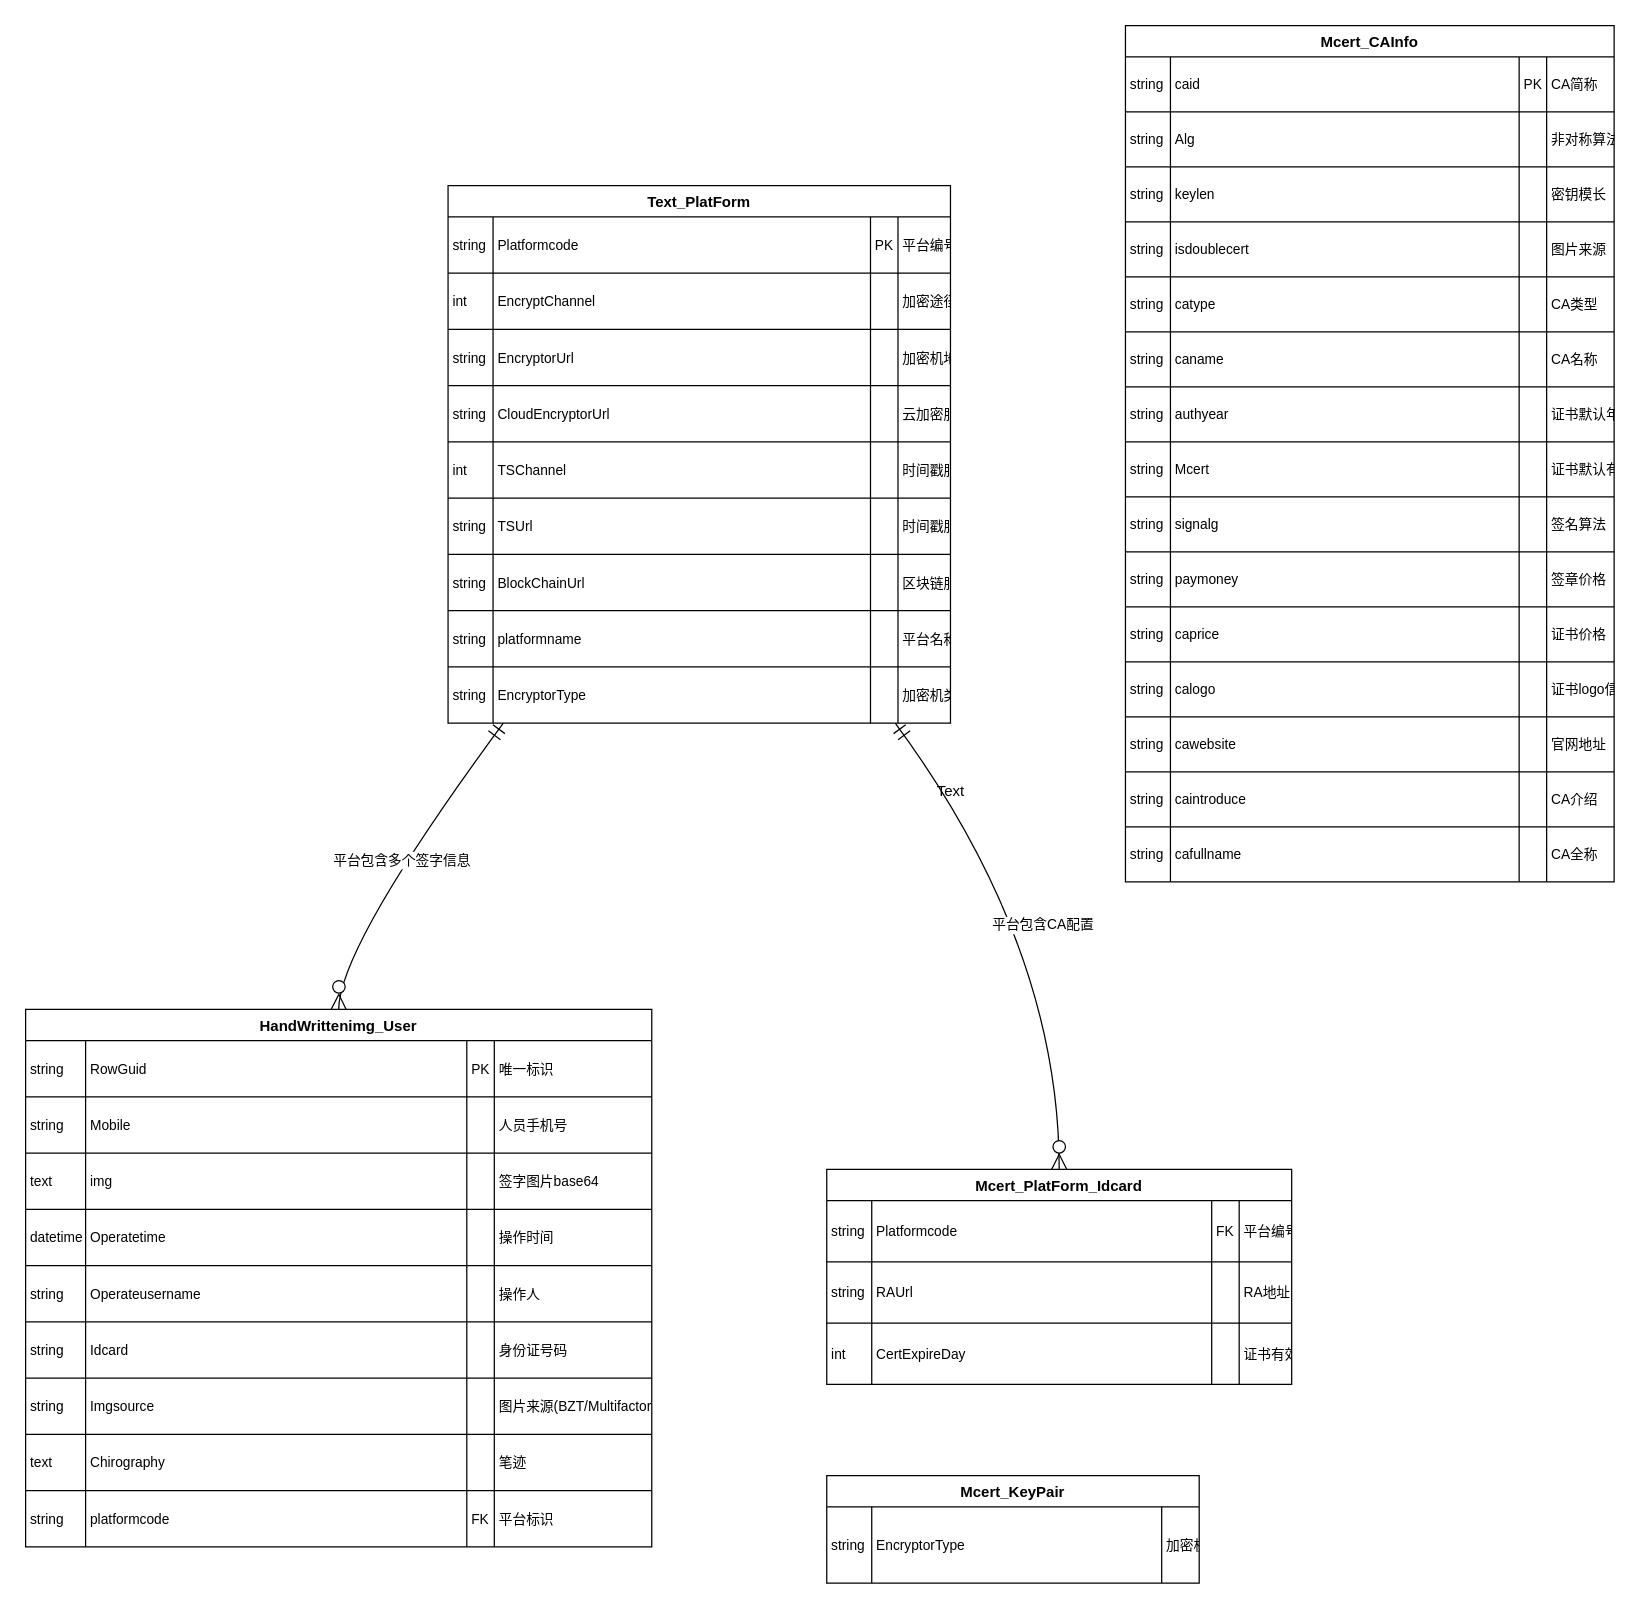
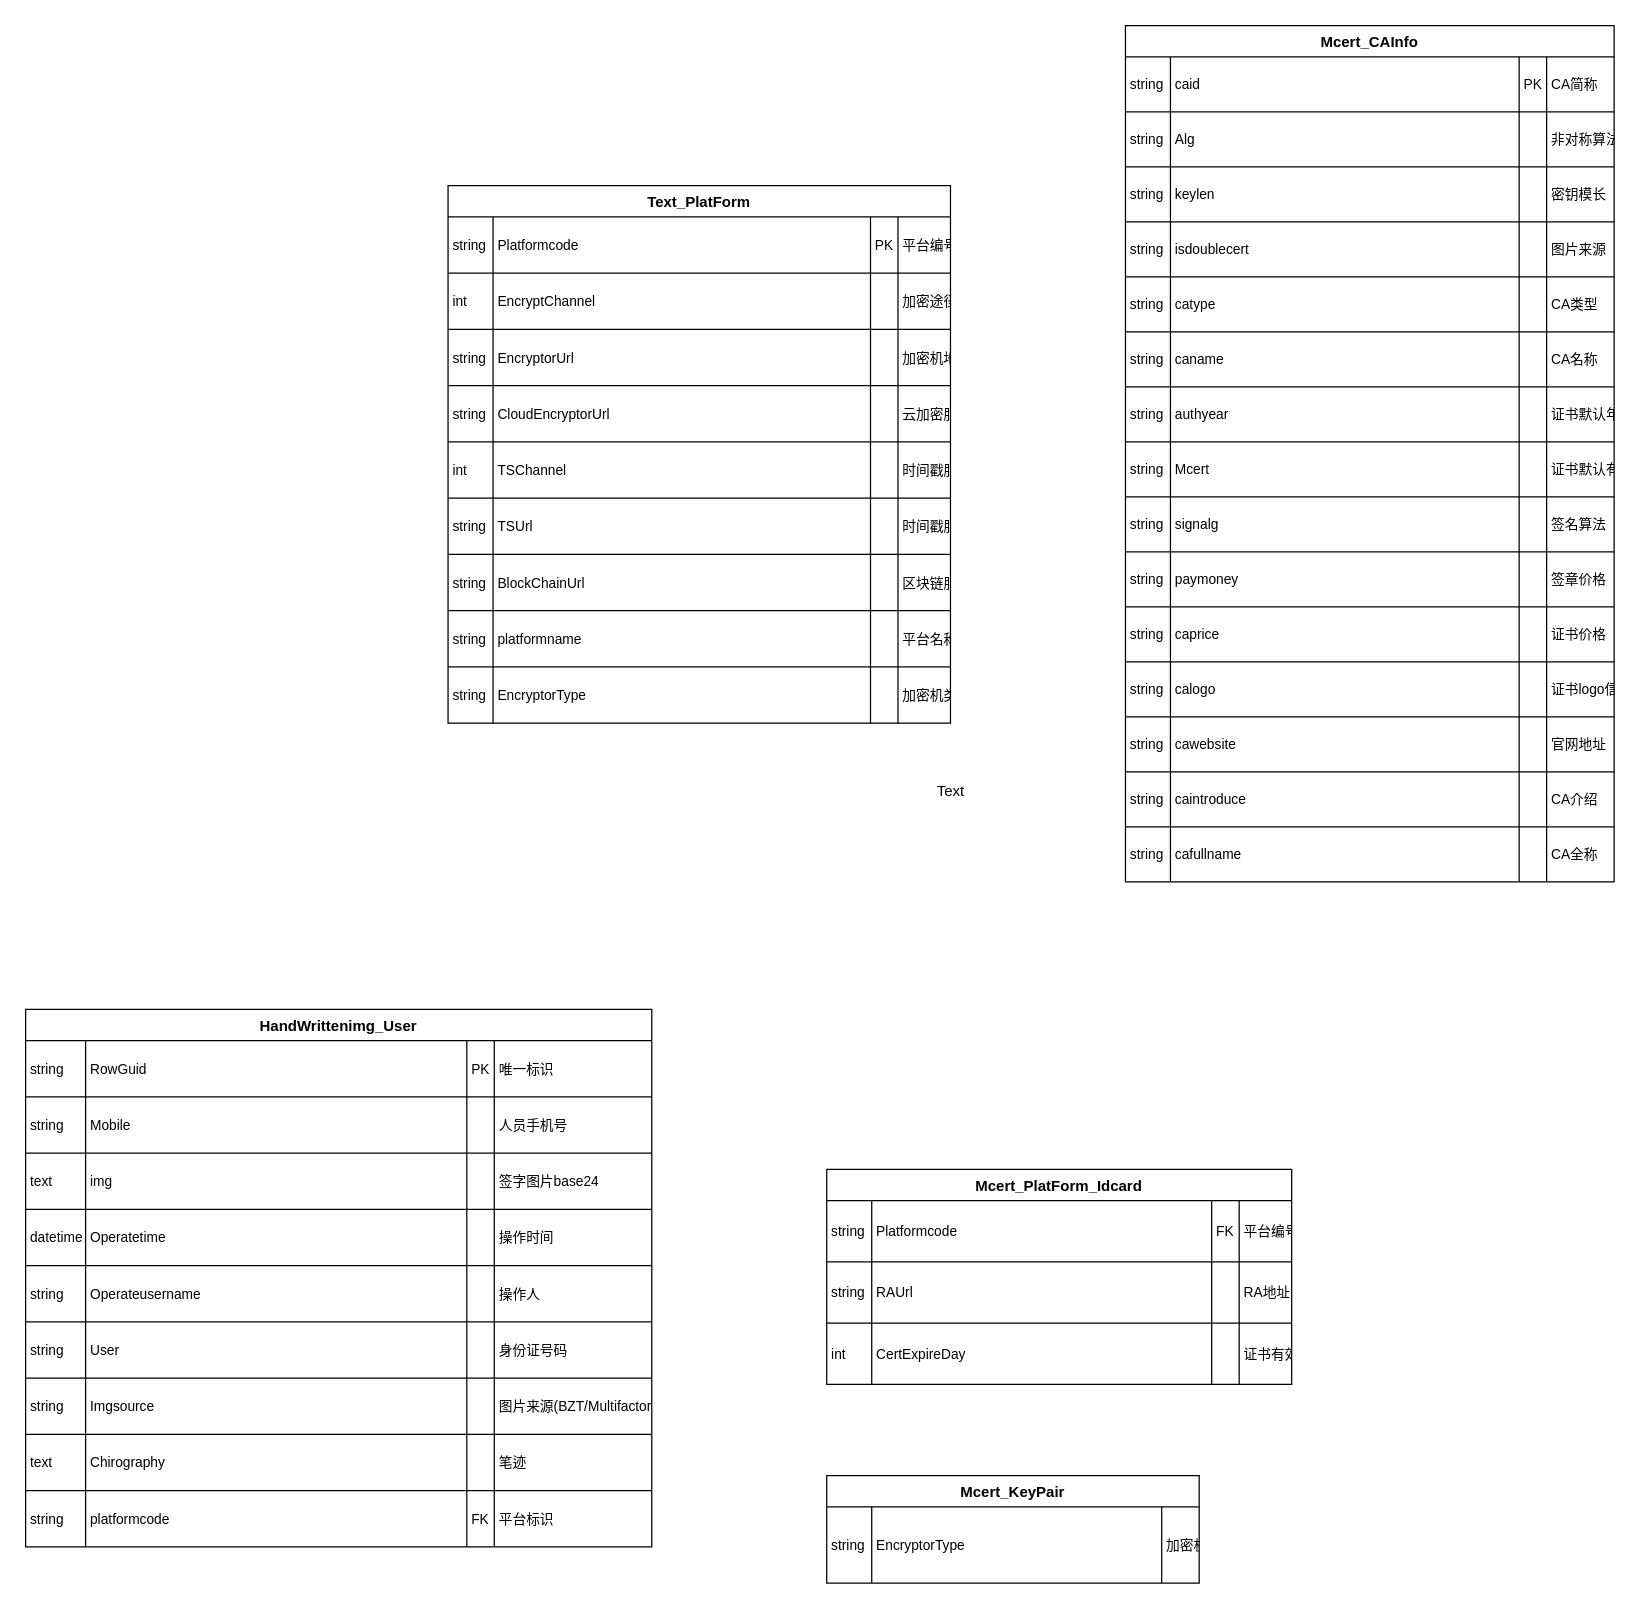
- <mxCell id="191" value="平台包含多个签字信息" style="curved=1;startArrow=ERmandOne;startSize=10;;endArrow=ERzeroToMany;endSize=10;;exitX=0.11;exitY=1;entryX=0.5;entryY=0;rounded=0;" edge="1" parent="1" source="48" target="2"><mxGeometry relative="1" as="geometry"><Array as="points"><mxPoint x="271" y="756" /></Array></mxGeometry></mxCell>
- <mxCell id="192" value="平台包含CA配置" style="curved=1;startArrow=ERmandOne;startSize=10;;endArrow=ERzeroToMany;endSize=10;;exitX=0.89;exitY=1;entryX=0.5;entryY=0;rounded=0;" edge="1" parent="1" source="48" target="94"><mxGeometry relative="1" as="geometry"><Array as="points"><mxPoint x="847" y="756" /></Array></mxGeometry></mxCell>
- <mxCell id="17" value="签字图片base64" style="shape=partialRectangle;connectable=0;fillColor=none;top=0;left=0;bottom=0;right=0;align=left;spacingLeft=2;overflow=hidden;fontSize=11;" vertex="1" parent="13"><mxGeometry x="375" width="126" height="45" as="geometry"><mxRectangle width="126" height="45" as="alternateBounds" /></mxGeometry></mxCell>
+ <mxCell id="17" value="签字图片base24" style="shape=partialRectangle;connectable=0;fillColor=none;top=0;left=0;bottom=0;right=0;align=left;spacingLeft=2;overflow=hidden;fontSize=11;" vertex="1" parent="13"><mxGeometry x="375" width="126" height="45" as="geometry"><mxRectangle width="126" height="45" as="alternateBounds" /></mxGeometry></mxCell>
- <mxCell id="30" value="Idcard" style="shape=partialRectangle;connectable=0;fillColor=none;top=0;left=0;bottom=0;right=0;align=left;spacingLeft=2;overflow=hidden;fontSize=11;" vertex="1" parent="28"><mxGeometry x="48" width="305" height="45" as="geometry"><mxRectangle width="305" height="45" as="alternateBounds" /></mxGeometry></mxCell>
+ <mxCell id="30" value="User" style="shape=partialRectangle;connectable=0;fillColor=none;top=0;left=0;bottom=0;right=0;align=left;spacingLeft=2;overflow=hidden;fontSize=11;" vertex="1" parent="28"><mxGeometry x="48" width="305" height="45" as="geometry"><mxRectangle width="305" height="45" as="alternateBounds" /></mxGeometry></mxCell>
